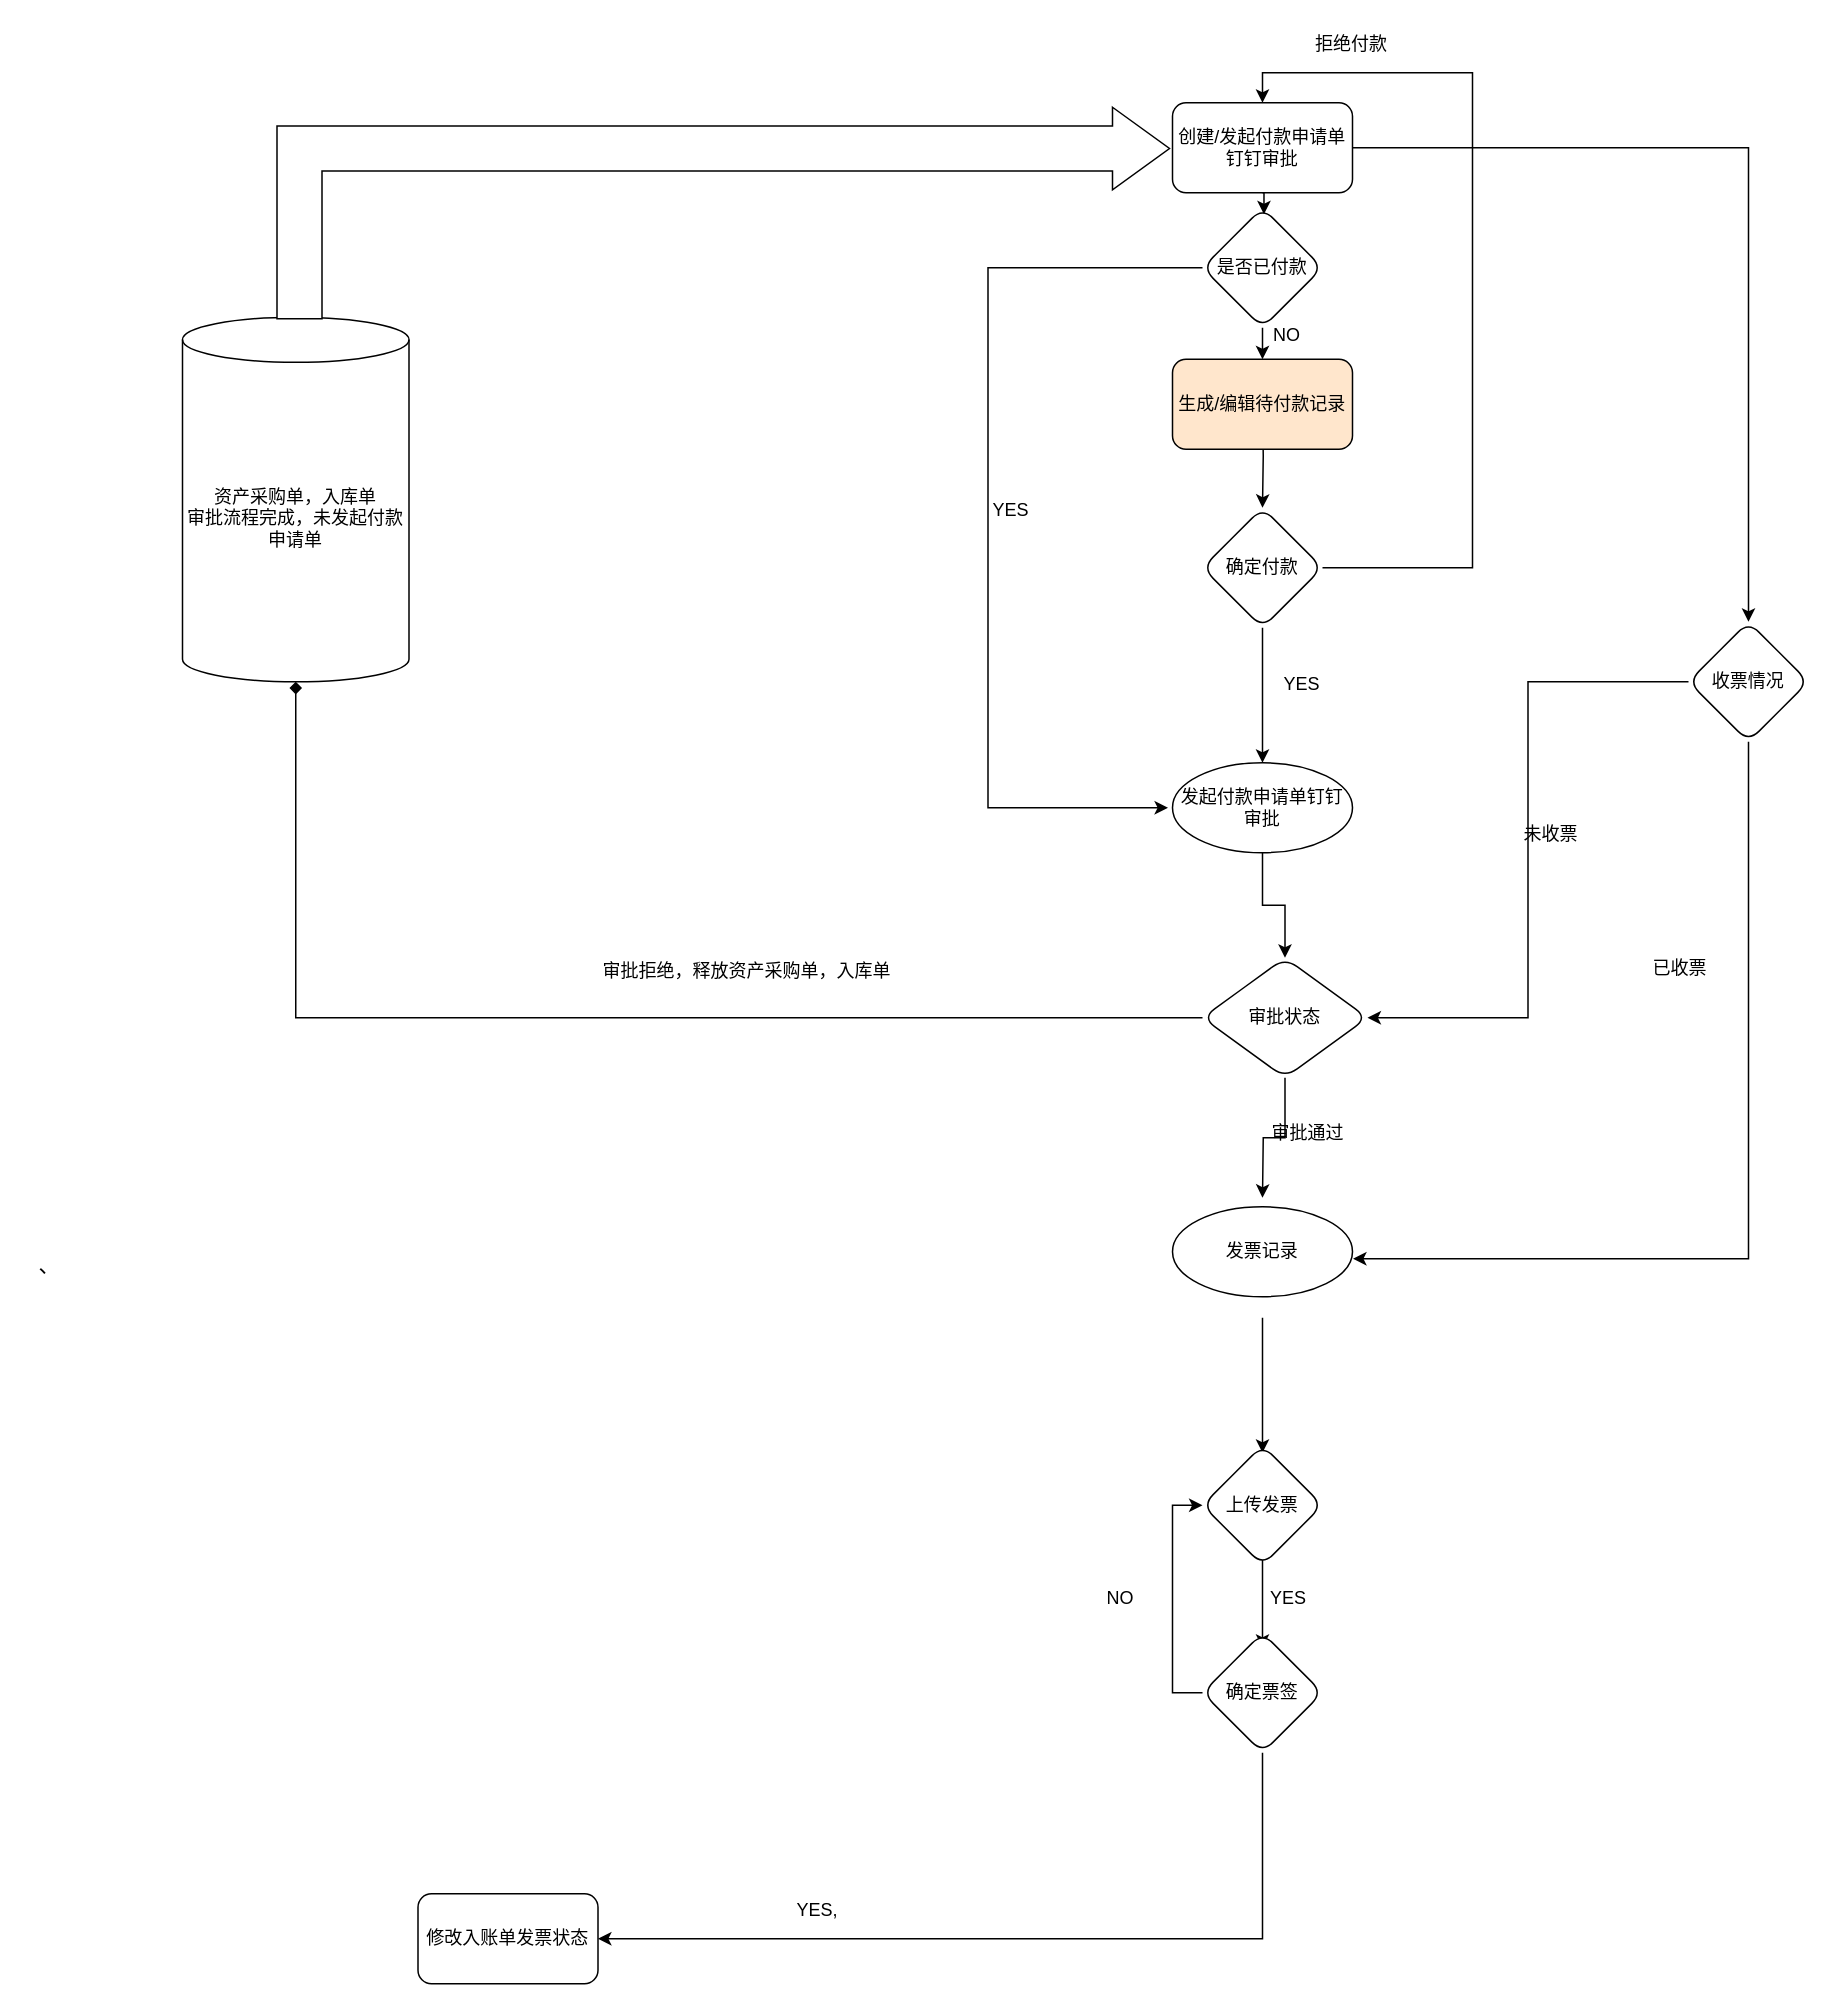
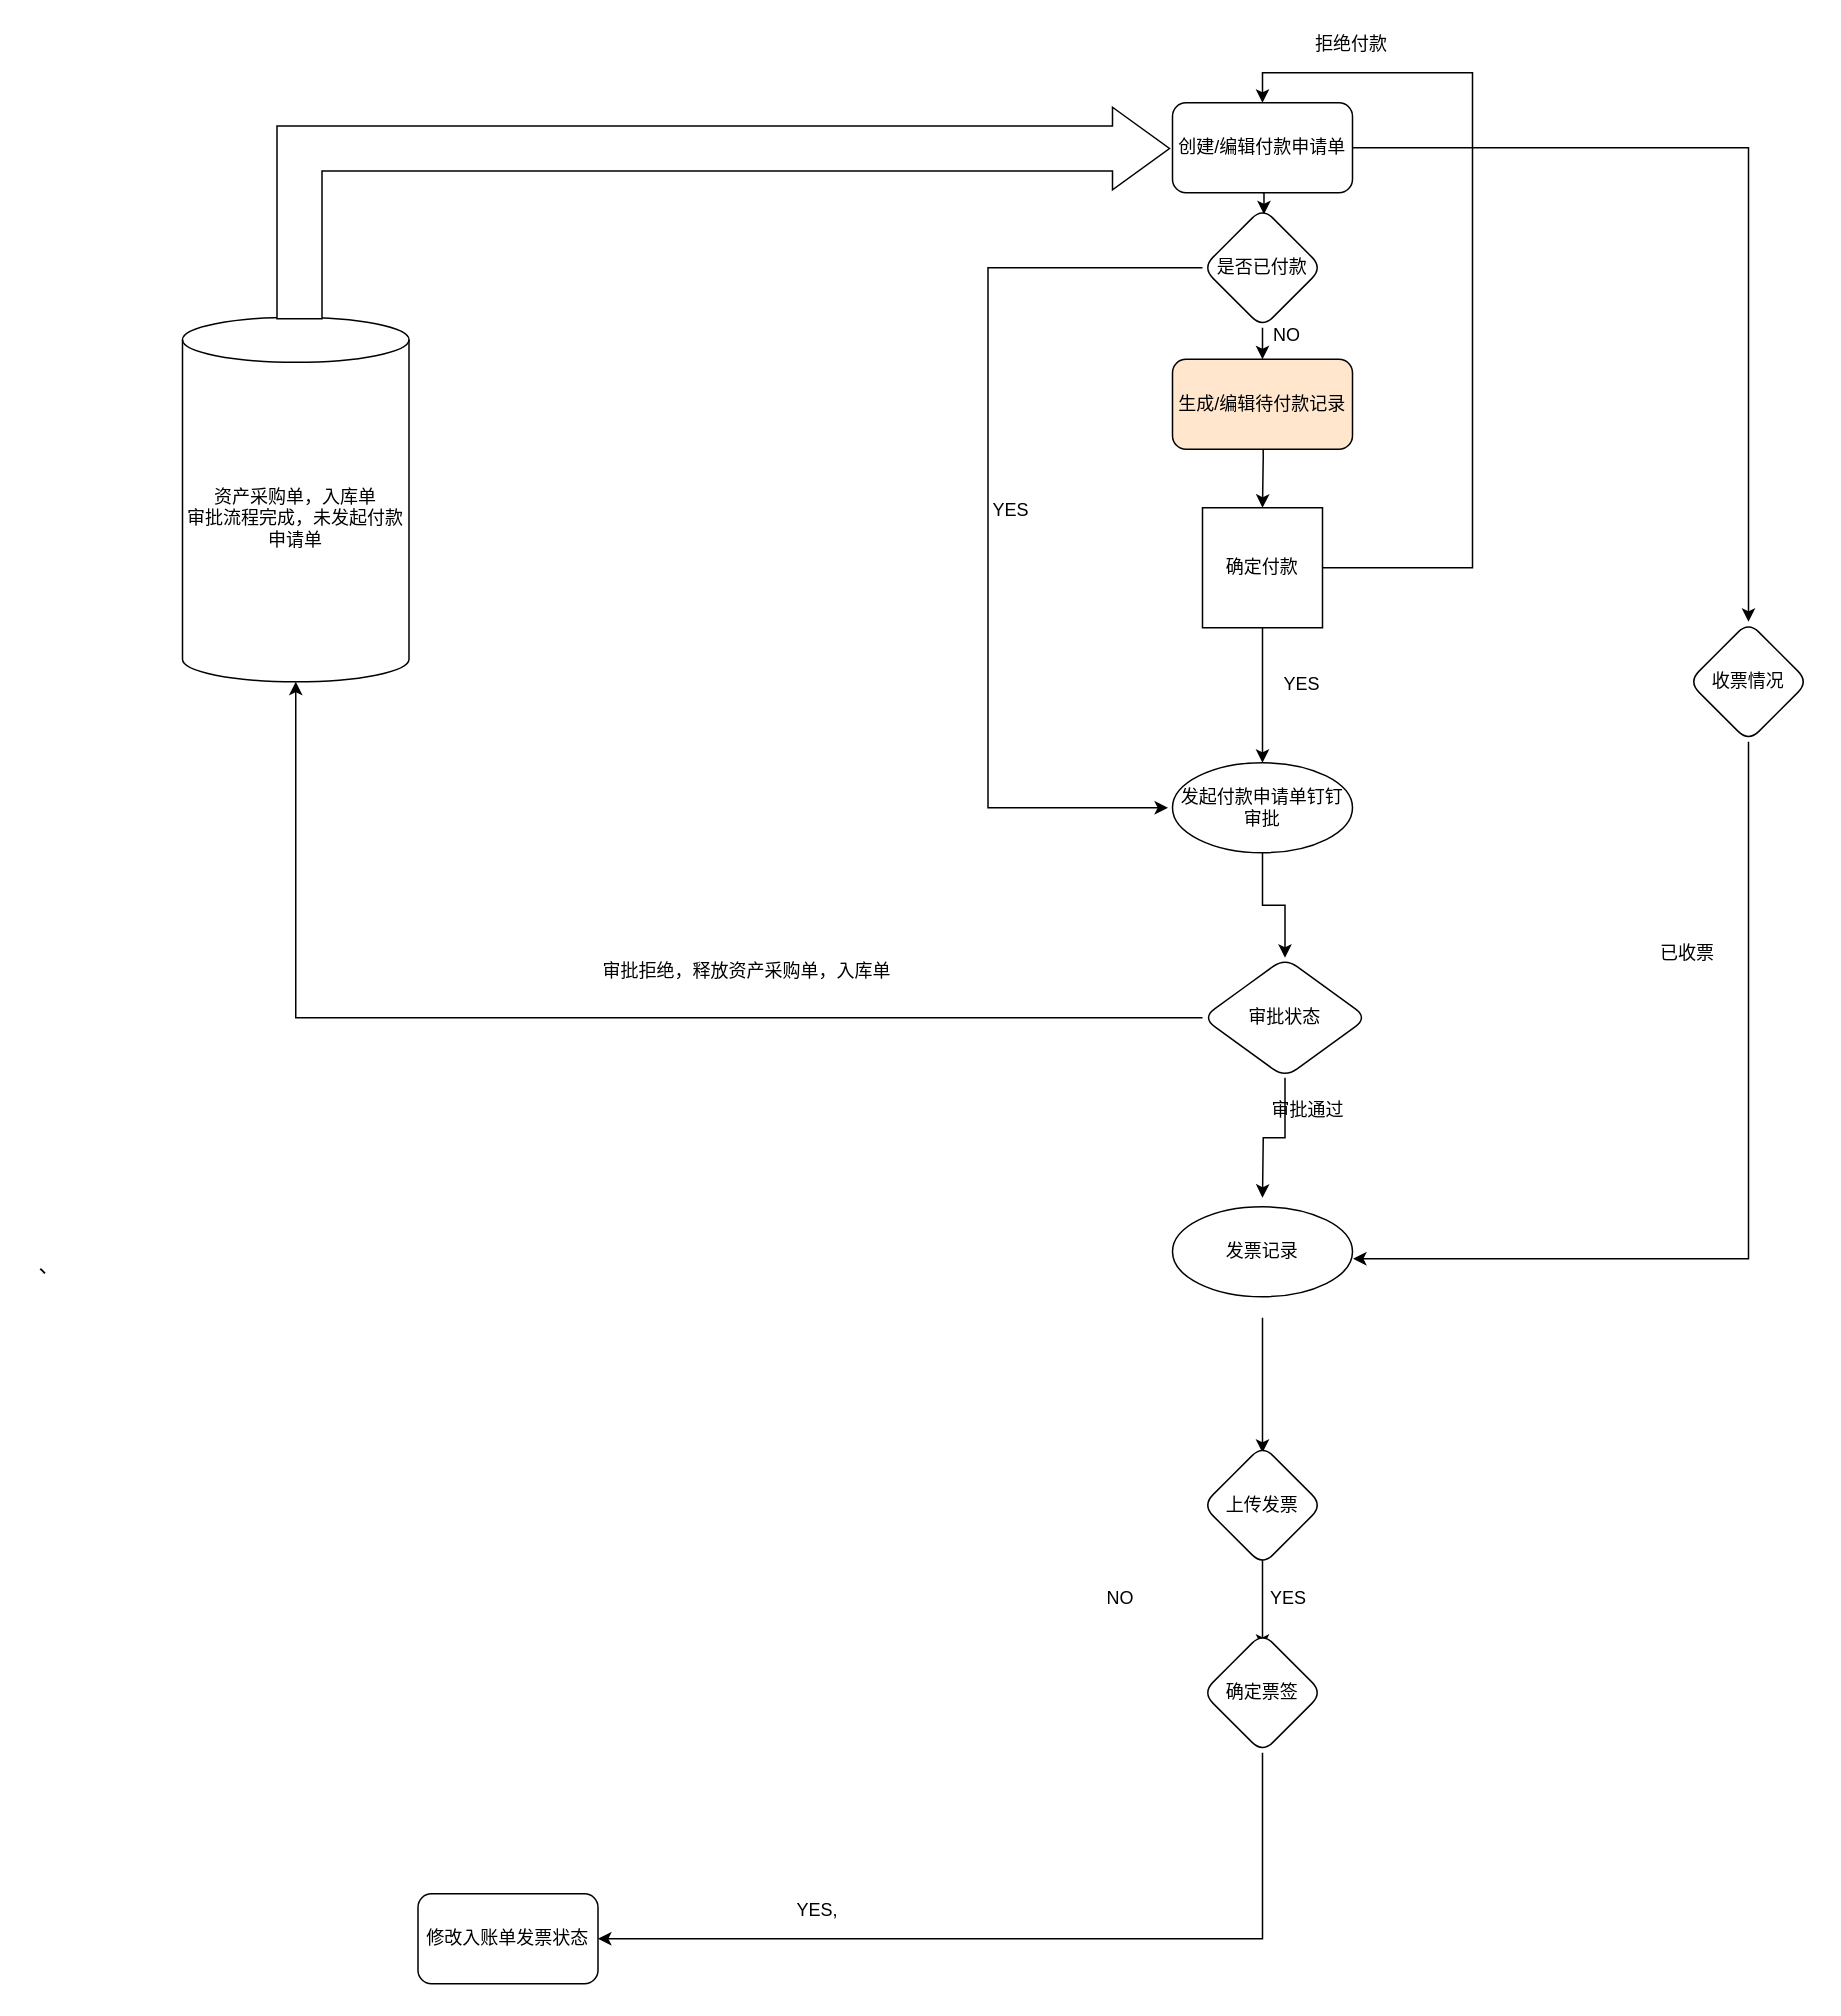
- <mxCell id="5" value="创建/发起付款申请单钉钉审批" style="rounded=1;whiteSpace=wrap;html=1;" vertex="1" parent="1"><mxGeometry x="781" y="68" width="120" height="60" as="geometry" /></mxCell>
+ <mxCell id="5" value="创建/编辑付款申请单" style="rounded=1;whiteSpace=wrap;html=1;" vertex="1" parent="1"><mxGeometry x="781" y="68" width="120" height="60" as="geometry" /></mxCell>
- <mxCell id="9" value="确定付款" style="rhombus;whiteSpace=wrap;html=1;rounded=1;" vertex="1" parent="1"><mxGeometry x="801" y="338" width="80" height="80" as="geometry" /></mxCell>
+ <mxCell id="9" value="确定付款" style="whiteSpace=wrap;html=1;rounded=0;" vertex="1" parent="1"><mxGeometry x="801" y="338" width="80" height="80" as="geometry" /></mxCell>
- <mxCell id="13" style="edgeStyle=orthogonalEdgeStyle;rounded=0;orthogonalLoop=1;jettySize=auto;html=1;exitX=0;exitY=0.5;exitDx=0;exitDy=0;endArrow=diamond;" edge="1" parent="1" source="14" target="2"><mxGeometry relative="1" as="geometry" /></mxCell>
+ <mxCell id="13" style="edgeStyle=orthogonalEdgeStyle;rounded=0;orthogonalLoop=1;jettySize=auto;html=1;exitX=0;exitY=0.5;exitDx=0;exitDy=0;" edge="1" parent="1" source="14" target="2"><mxGeometry relative="1" as="geometry" /></mxCell>
- <mxCell id="25" value="未收票" style="text;html=1;align=center;verticalAlign=middle;resizable=0;points=[];autosize=1;strokeColor=none;fillColor=none;" vertex="1" parent="1"><mxGeometry x="1010" y="547" width="46" height="18" as="geometry" /></mxCell>
- <mxCell id="22" style="edgeStyle=orthogonalEdgeStyle;rounded=0;orthogonalLoop=1;jettySize=auto;html=1;exitX=0;exitY=0.5;exitDx=0;exitDy=0;entryX=1;entryY=0.5;entryDx=0;entryDy=0;" edge="1" parent="1" source="23" target="14"><mxGeometry relative="1" as="geometry" /></mxCell>
- <mxCell id="24" value="已收票" style="text;html=1;align=center;verticalAlign=middle;resizable=0;points=[];autosize=1;strokeColor=none;fillColor=none;" vertex="1" parent="1"><mxGeometry x="1096" y="636" width="46" height="18" as="geometry" /></mxCell>
+ <mxCell id="24" value="已收票" style="text;html=1;align=center;verticalAlign=middle;resizable=0;points=[];autosize=1;strokeColor=none;fillColor=none;" vertex="1" parent="1"><mxGeometry x="1101" y="626" width="46" height="18" as="geometry" /></mxCell>
- <mxCell id="19" value="审批通过" style="text;html=1;align=center;verticalAlign=middle;resizable=0;points=[];autosize=1;strokeColor=none;fillColor=none;" vertex="1" parent="1"><mxGeometry x="842" y="746" width="58" height="18" as="geometry" /></mxCell>
+ <mxCell id="19" value="审批通过" style="text;html=1;align=center;verticalAlign=middle;resizable=0;points=[];autosize=1;strokeColor=none;fillColor=none;" vertex="1" parent="1"><mxGeometry x="842" y="731" width="58" height="18" as="geometry" /></mxCell>
- <mxCell id="29" style="edgeStyle=orthogonalEdgeStyle;rounded=0;orthogonalLoop=1;jettySize=auto;html=1;exitX=0;exitY=0.5;exitDx=0;exitDy=0;entryX=0;entryY=0.5;entryDx=0;entryDy=0;" edge="1" parent="1" source="30" target="26"><mxGeometry relative="1" as="geometry" /></mxCell>
